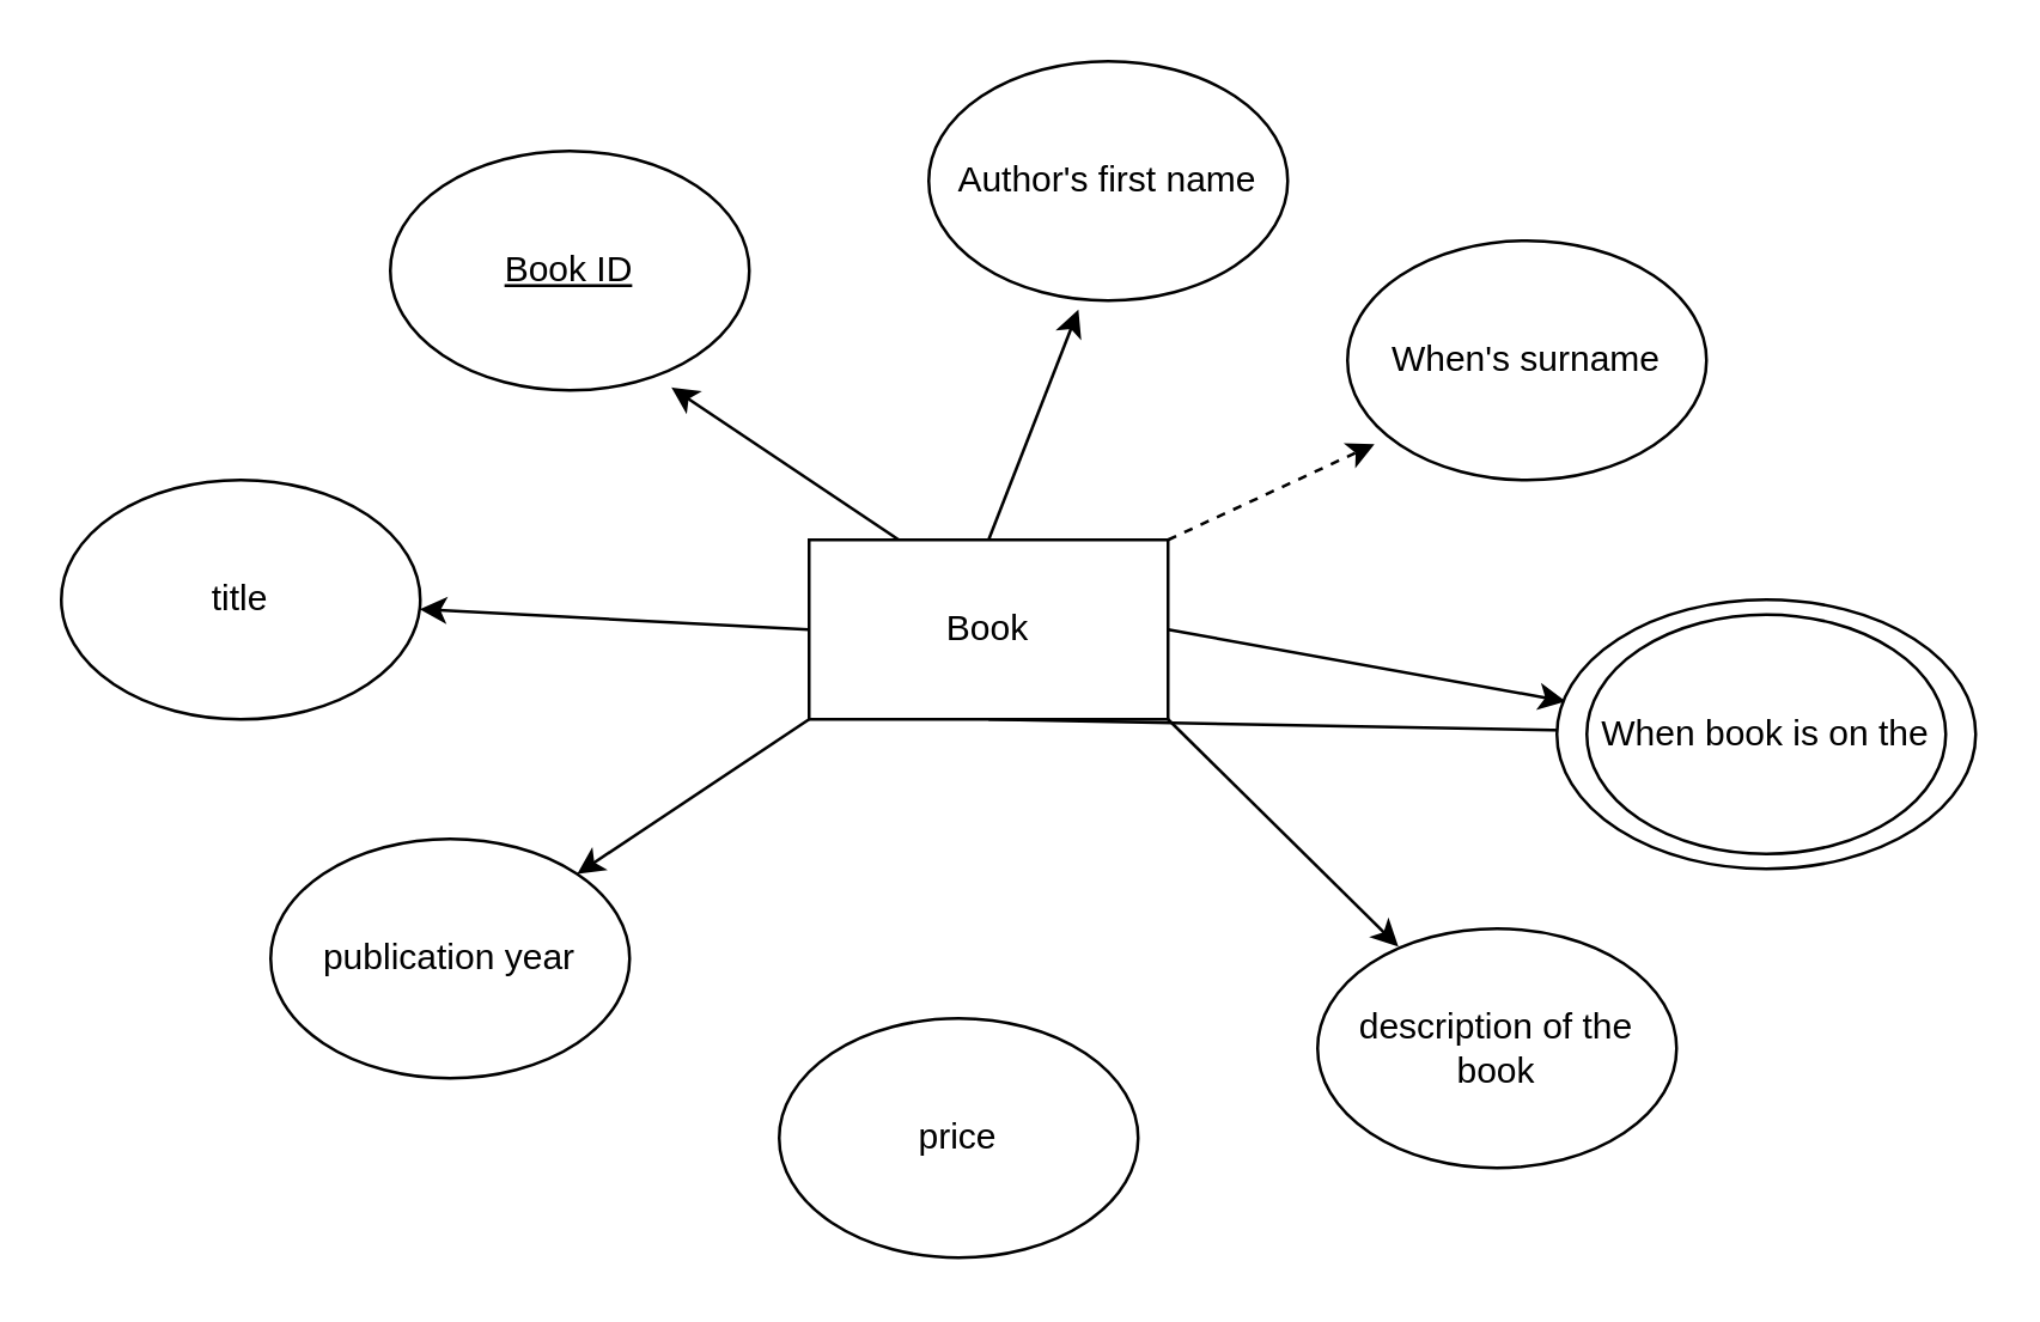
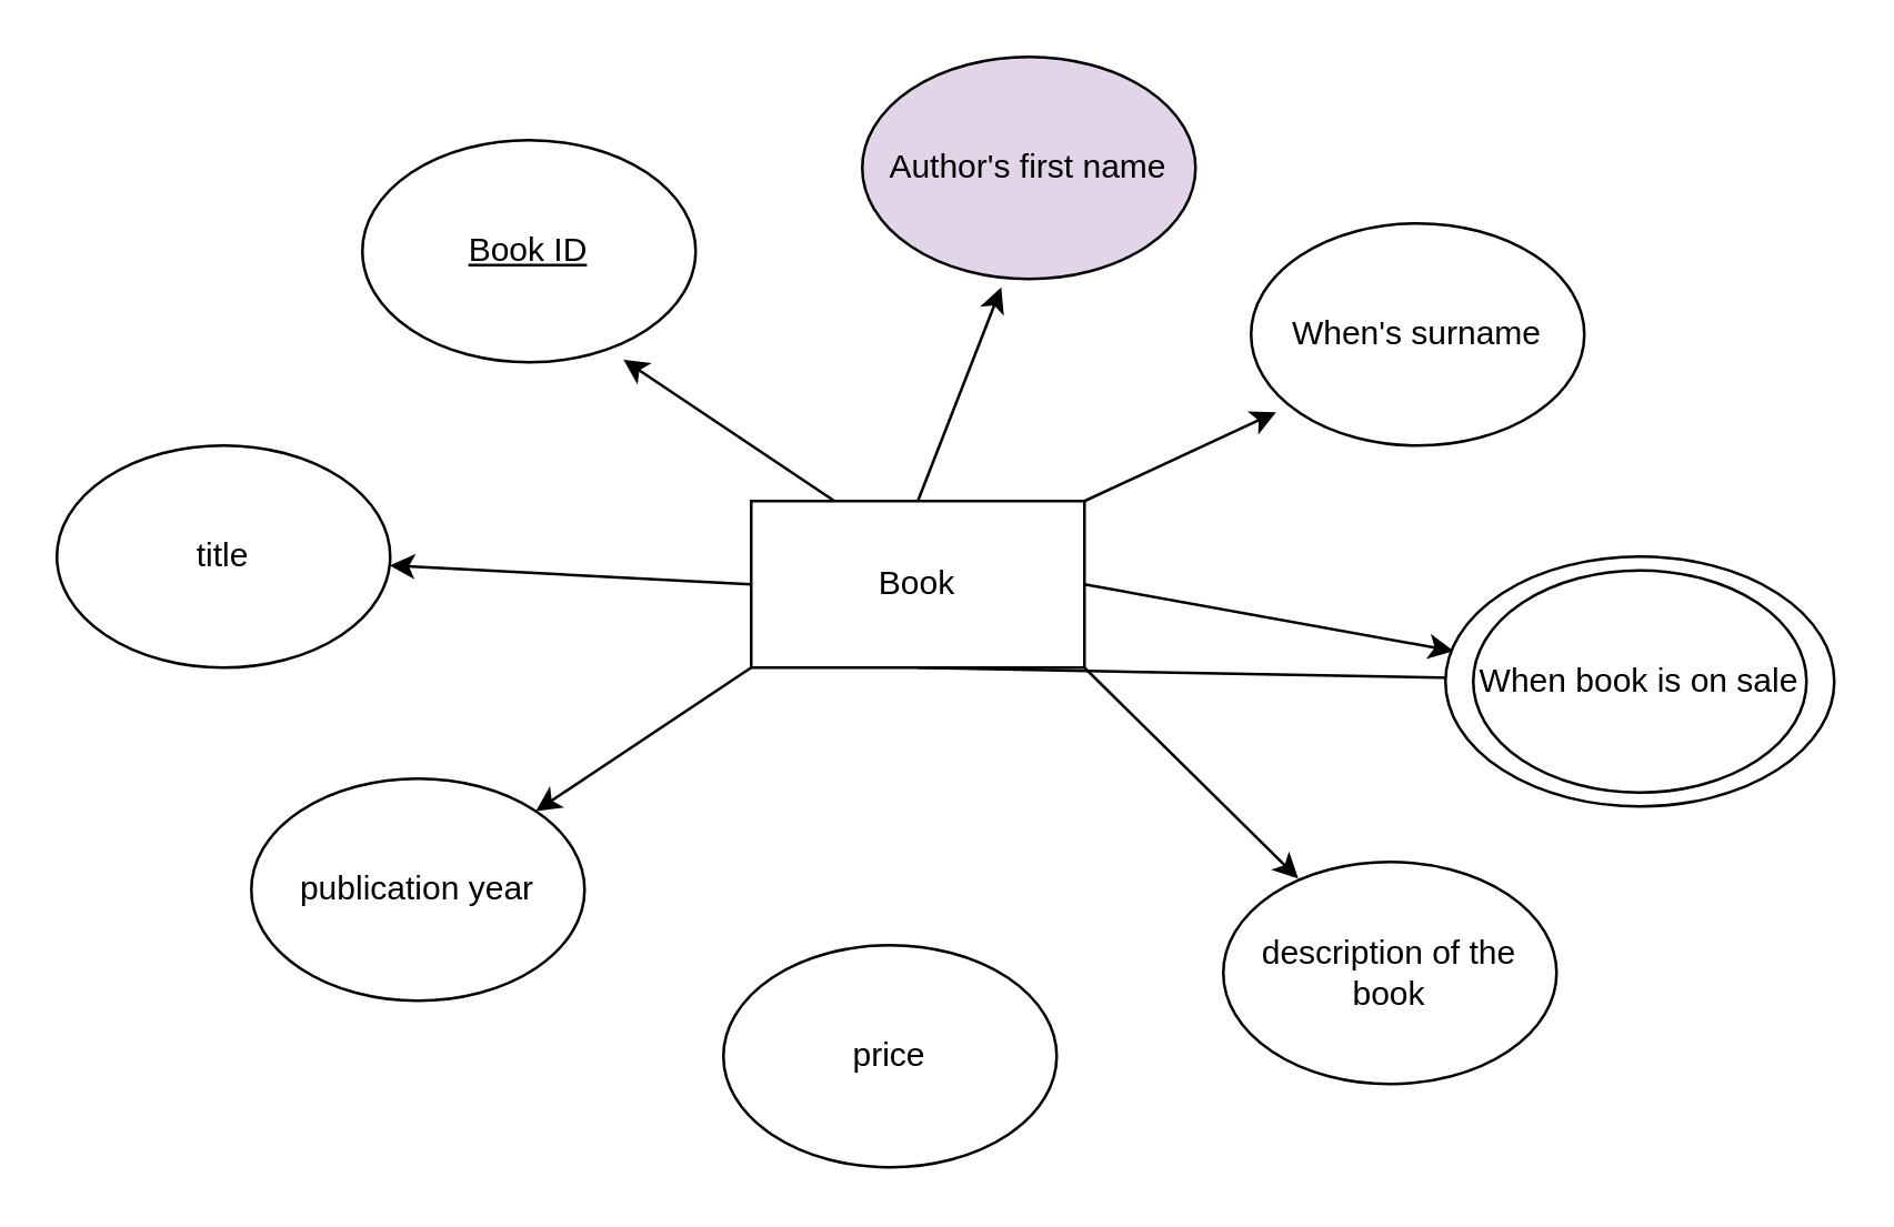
- <mxCell id="12" value="Author's first name" style="ellipse;whiteSpace=wrap;html=1;" vertex="1" parent="1"><mxGeometry x="310" y="20" width="120" height="80" as="geometry" /></mxCell>
+ <mxCell id="12" value="Author's first name" style="ellipse;whiteSpace=wrap;html=1;fillColor=#e1d5e7;" vertex="1" parent="1"><mxGeometry x="310" y="20" width="120" height="80" as="geometry" /></mxCell>
- <mxCell id="4" style="edgeStyle=none;rounded=0;orthogonalLoop=1;jettySize=auto;html=1;exitX=1;exitY=0;exitDx=0;exitDy=0;entryX=0.075;entryY=0.85;entryDx=0;entryDy=0;entryPerimeter=0;dashed=1;" edge="1" parent="1" source="10" target="13"><mxGeometry relative="1" as="geometry" /></mxCell>
+ <mxCell id="4" style="edgeStyle=none;rounded=0;orthogonalLoop=1;jettySize=auto;html=1;exitX=1;exitY=0;exitDx=0;exitDy=0;entryX=0.075;entryY=0.85;entryDx=0;entryDy=0;entryPerimeter=0;" edge="1" parent="1" source="10" target="13"><mxGeometry relative="1" as="geometry" /></mxCell>
- <mxCell id="18" value="When book is on the" style="ellipse;whiteSpace=wrap;html=1;" vertex="1" parent="1"><mxGeometry x="530" y="205" width="120" height="80" as="geometry" /></mxCell>
+ <mxCell id="18" value="When book is on sale" style="ellipse;whiteSpace=wrap;html=1;" vertex="1" parent="1"><mxGeometry x="530" y="205" width="120" height="80" as="geometry" /></mxCell>
